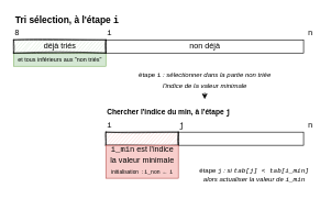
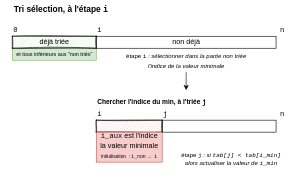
- <mxCell id="14" value="&lt;font face=&quot;Helvetica&quot; style=&quot;font-size: 14px&quot;&gt;Tri sélection, à l'étape &lt;/font&gt;&lt;font style=&quot;font-size: 14px&quot;&gt;i&lt;/font&gt;" style="text;html=1;align=left;verticalAlign=middle;resizable=0;points=[];autosize=1;strokeColor=none;fillColor=none;fontSize=14;fontFamily=Courier New;fontStyle=1" vertex="1" parent="1"><mxGeometry x="21" y="20" width="170" height="20" as="geometry" /></mxCell>
+ <mxCell id="14" value="&lt;font face=&quot;Helvetica&quot; style=&quot;font-size: 14px&quot;&gt;Tri sélection, à l'étape &lt;/font&gt;&lt;font style=&quot;font-size: 14px&quot;&gt;i&lt;/font&gt;" style="text;html=1;align=left;verticalAlign=middle;resizable=0;points=[];autosize=1;strokeColor=none;fillColor=none;fontSize=14;fontFamily=Courier New;fontStyle=1" vertex="1" parent="1"><mxGeometry x="21" y="5" width="170" height="20" as="geometry" /></mxCell>
- <mxCell id="3" value="8" style="text;html=1;align=left;verticalAlign=middle;resizable=0;points=[];autosize=1;strokeColor=none;fillColor=none;fontFamily=Courier New;" vertex="1" parent="1"><mxGeometry x="20" y="40" width="20" height="20" as="geometry" /></mxCell>
+ <mxCell id="3" value="0" style="text;html=1;align=left;verticalAlign=middle;resizable=0;points=[];autosize=1;strokeColor=none;fillColor=none;fontFamily=Courier New;" vertex="1" parent="1"><mxGeometry x="20" y="40" width="20" height="20" as="geometry" /></mxCell>
- <mxCell id="20" value="&lt;font face=&quot;Helvetica&quot;&gt;déjà triés&lt;/font&gt;" style="text;html=1;align=center;verticalAlign=middle;resizable=0;points=[];autosize=1;strokeColor=none;fillColor=none;fontFamily=Courier New;" vertex="1" parent="1"><mxGeometry x="60" y="60" width="60" height="20" as="geometry" /></mxCell>
+ <mxCell id="20" value="&lt;font face=&quot;Helvetica&quot;&gt;déjà triée&lt;/font&gt;" style="text;html=1;align=center;verticalAlign=middle;resizable=0;points=[];autosize=1;strokeColor=none;fillColor=none;fontFamily=Courier New;" vertex="1" parent="1"><mxGeometry x="60" y="60" width="60" height="20" as="geometry" /></mxCell>
- <mxCell id="16" value="&lt;span style=&quot;font-size: 10px&quot;&gt;&lt;span style=&quot;font-style: normal&quot;&gt;étape &lt;font face=&quot;Courier New&quot;&gt;i&lt;/font&gt;&amp;nbsp;&lt;/span&gt;: sélectionner dans la partie non triée&lt;br&gt;l'indice de&amp;nbsp;la valeur minimale&lt;br&gt;&lt;/span&gt;" style="text;html=1;align=center;verticalAlign=middle;resizable=0;points=[];autosize=1;strokeColor=none;fillColor=none;fontSize=14;fontFamily=Helvetica;fontStyle=2" vertex="1" parent="1"><mxGeometry x="200" y="100" width="220" height="40" as="geometry" /></mxCell>
+ <mxCell id="16" value="&lt;span style=&quot;font-size: 10px&quot;&gt;&lt;span style=&quot;font-style: normal&quot;&gt;étape &lt;font face=&quot;Courier New&quot;&gt;i&lt;/font&gt;&amp;nbsp;&lt;/span&gt;: sélectionner dans la partie non triée&lt;br&gt;l'indice de&amp;nbsp;la valeur minimale&lt;br&gt;&lt;/span&gt;" style="text;html=1;align=center;verticalAlign=middle;resizable=0;points=[];autosize=1;strokeColor=none;fillColor=none;fontSize=14;fontFamily=Helvetica;fontStyle=2" vertex="1" parent="1"><mxGeometry x="200" y="80" width="220" height="40" as="geometry" /></mxCell>
- <mxCell id="18" value="&lt;font face=&quot;Helvetica&quot; style=&quot;font-size: 11px&quot;&gt;Chercher l'indice du min, à l'étape &lt;/font&gt;&lt;font style=&quot;font-size: 11px&quot;&gt;j&lt;/font&gt;" style="text;html=1;align=left;verticalAlign=middle;resizable=0;points=[];autosize=1;strokeColor=none;fillColor=none;fontSize=11;fontFamily=Courier New;fontStyle=1" vertex="1" parent="1"><mxGeometry x="160" y="160" width="200" height="20" as="geometry" /></mxCell>
+ <mxCell id="18" value="&lt;font face=&quot;Helvetica&quot; style=&quot;font-size: 11px&quot;&gt;Chercher l'indice du min, à l'triée &lt;/font&gt;&lt;font style=&quot;font-size: 11px&quot;&gt;j&lt;/font&gt;" style="text;html=1;align=left;verticalAlign=middle;resizable=0;points=[];autosize=1;strokeColor=none;fillColor=none;fontSize=11;fontFamily=Courier New;fontStyle=1" vertex="1" parent="1"><mxGeometry x="160" y="160" width="200" height="20" as="geometry" /></mxCell>
- <mxCell id="22" value="i_min&lt;font face=&quot;Helvetica&quot;&gt; est l'indice&lt;br&gt;la valeur minimale&lt;/font&gt;" style="text;html=1;align=center;verticalAlign=middle;resizable=0;points=[];autosize=1;fontFamily=Courier New;" vertex="1" parent="21"><mxGeometry width="110" height="30" as="geometry" /></mxCell>
+ <mxCell id="22" value="i_aux&lt;font face=&quot;Helvetica&quot;&gt; est l'indice&lt;br&gt;la valeur minimale&lt;/font&gt;" style="text;html=1;align=center;verticalAlign=middle;resizable=0;points=[];autosize=1;fontFamily=Courier New;" vertex="1" parent="21"><mxGeometry width="110" height="30" as="geometry" /></mxCell>
